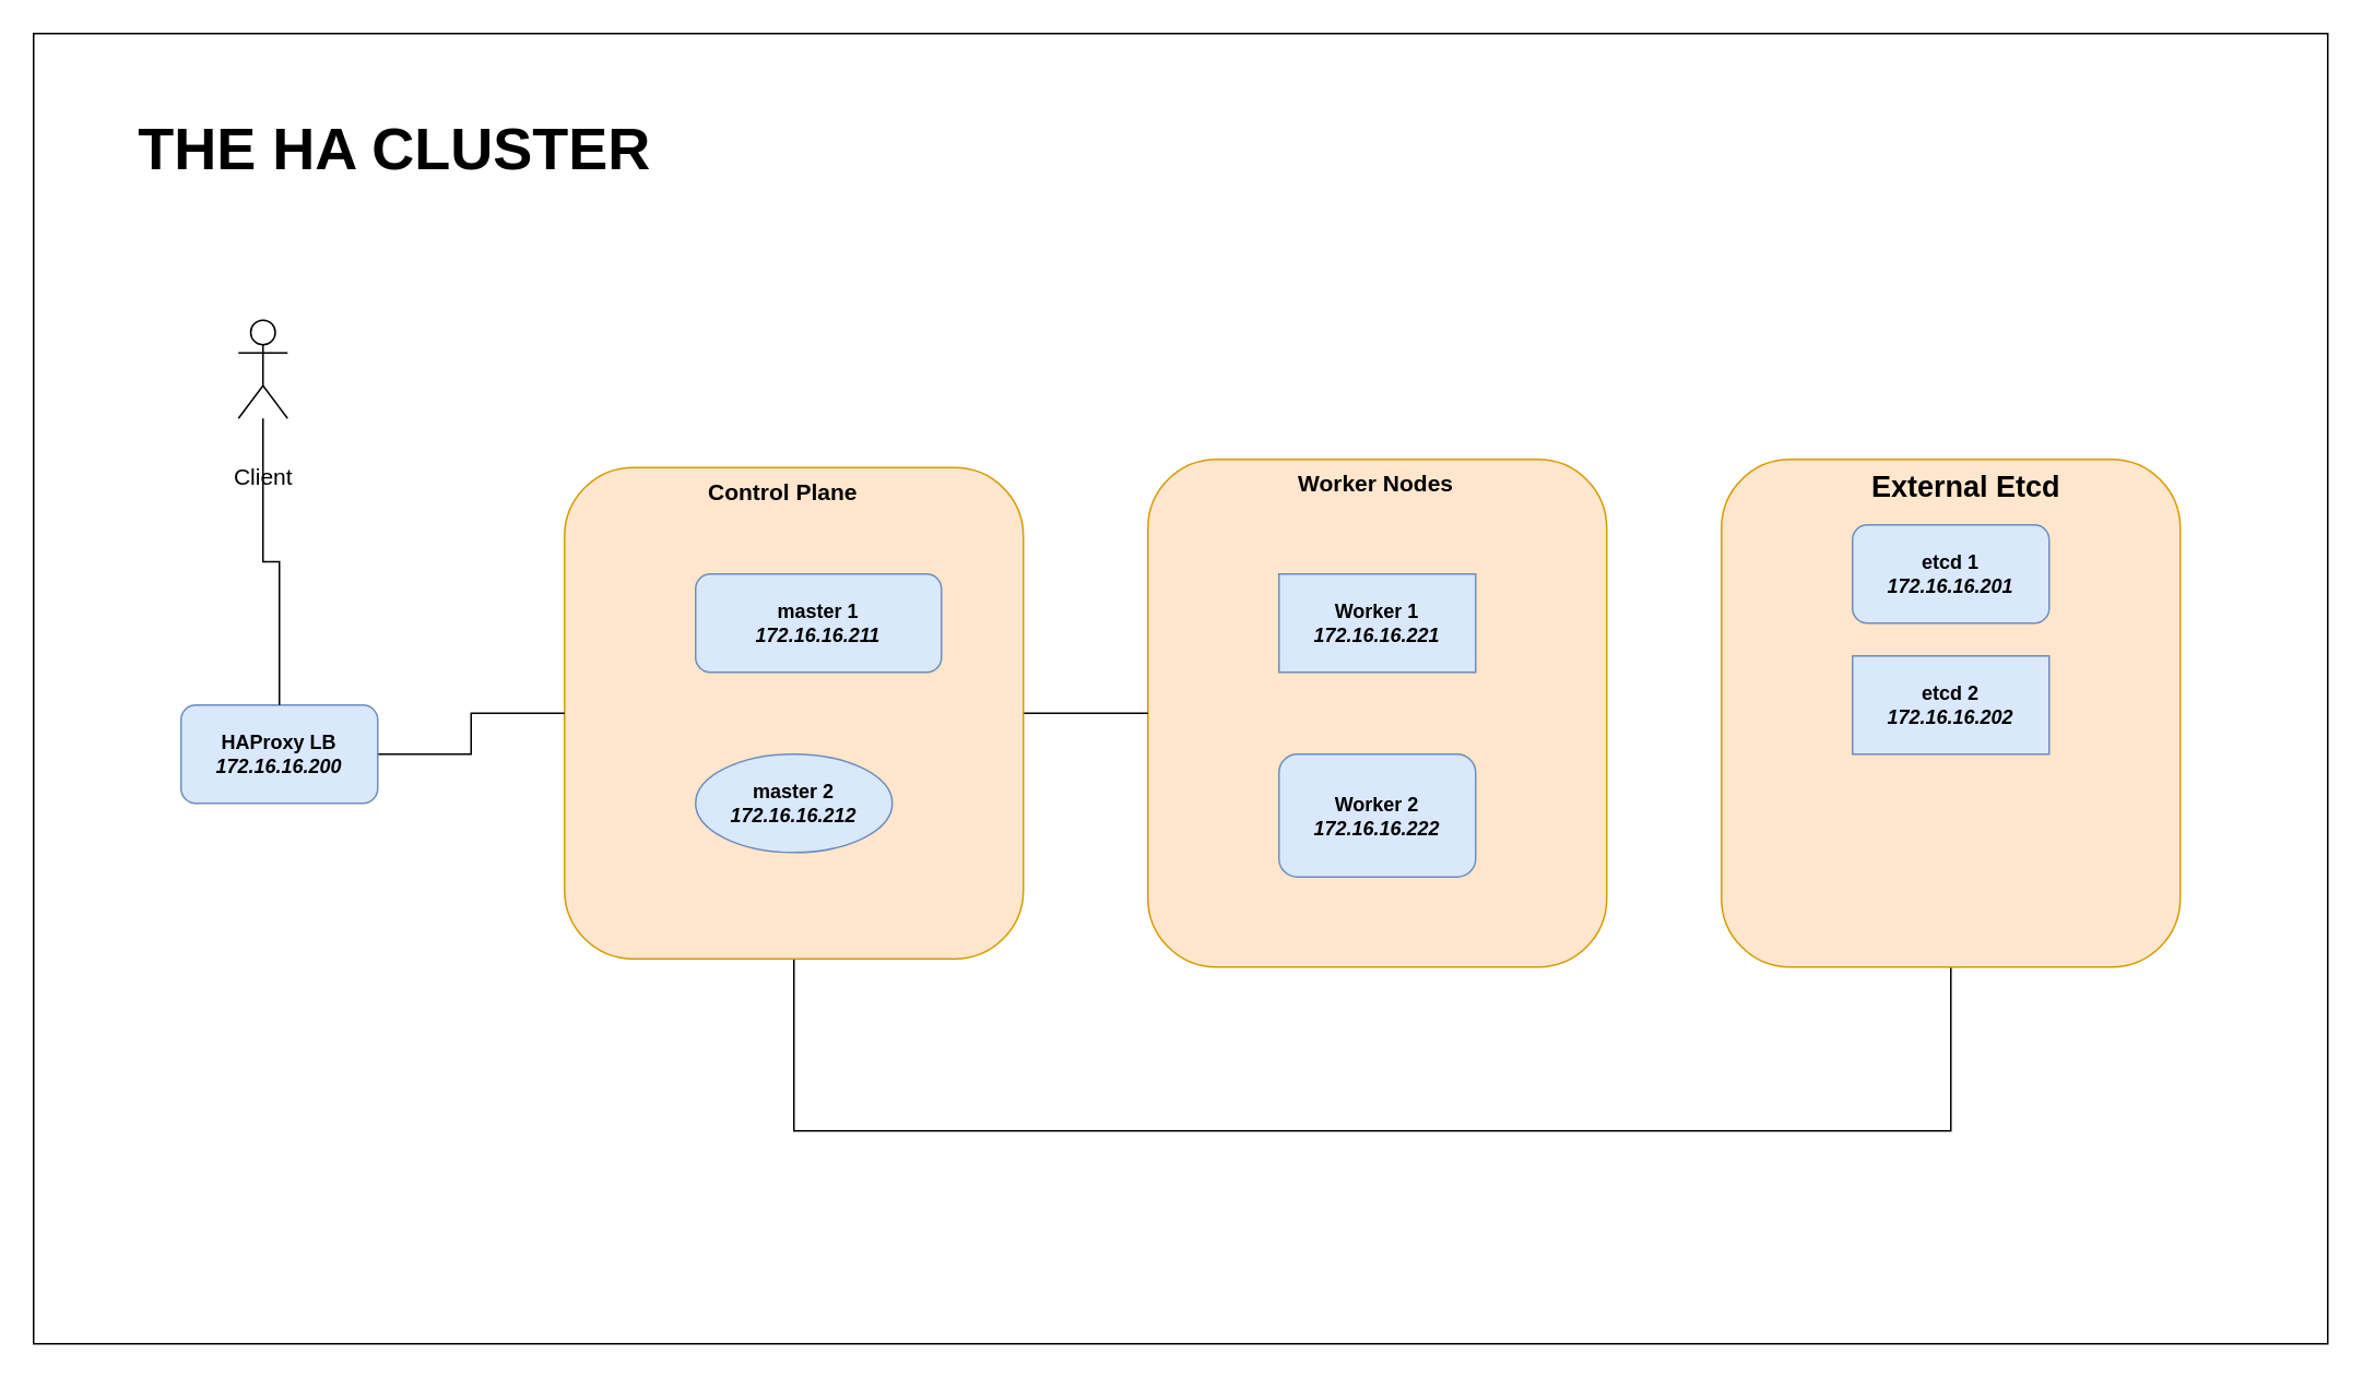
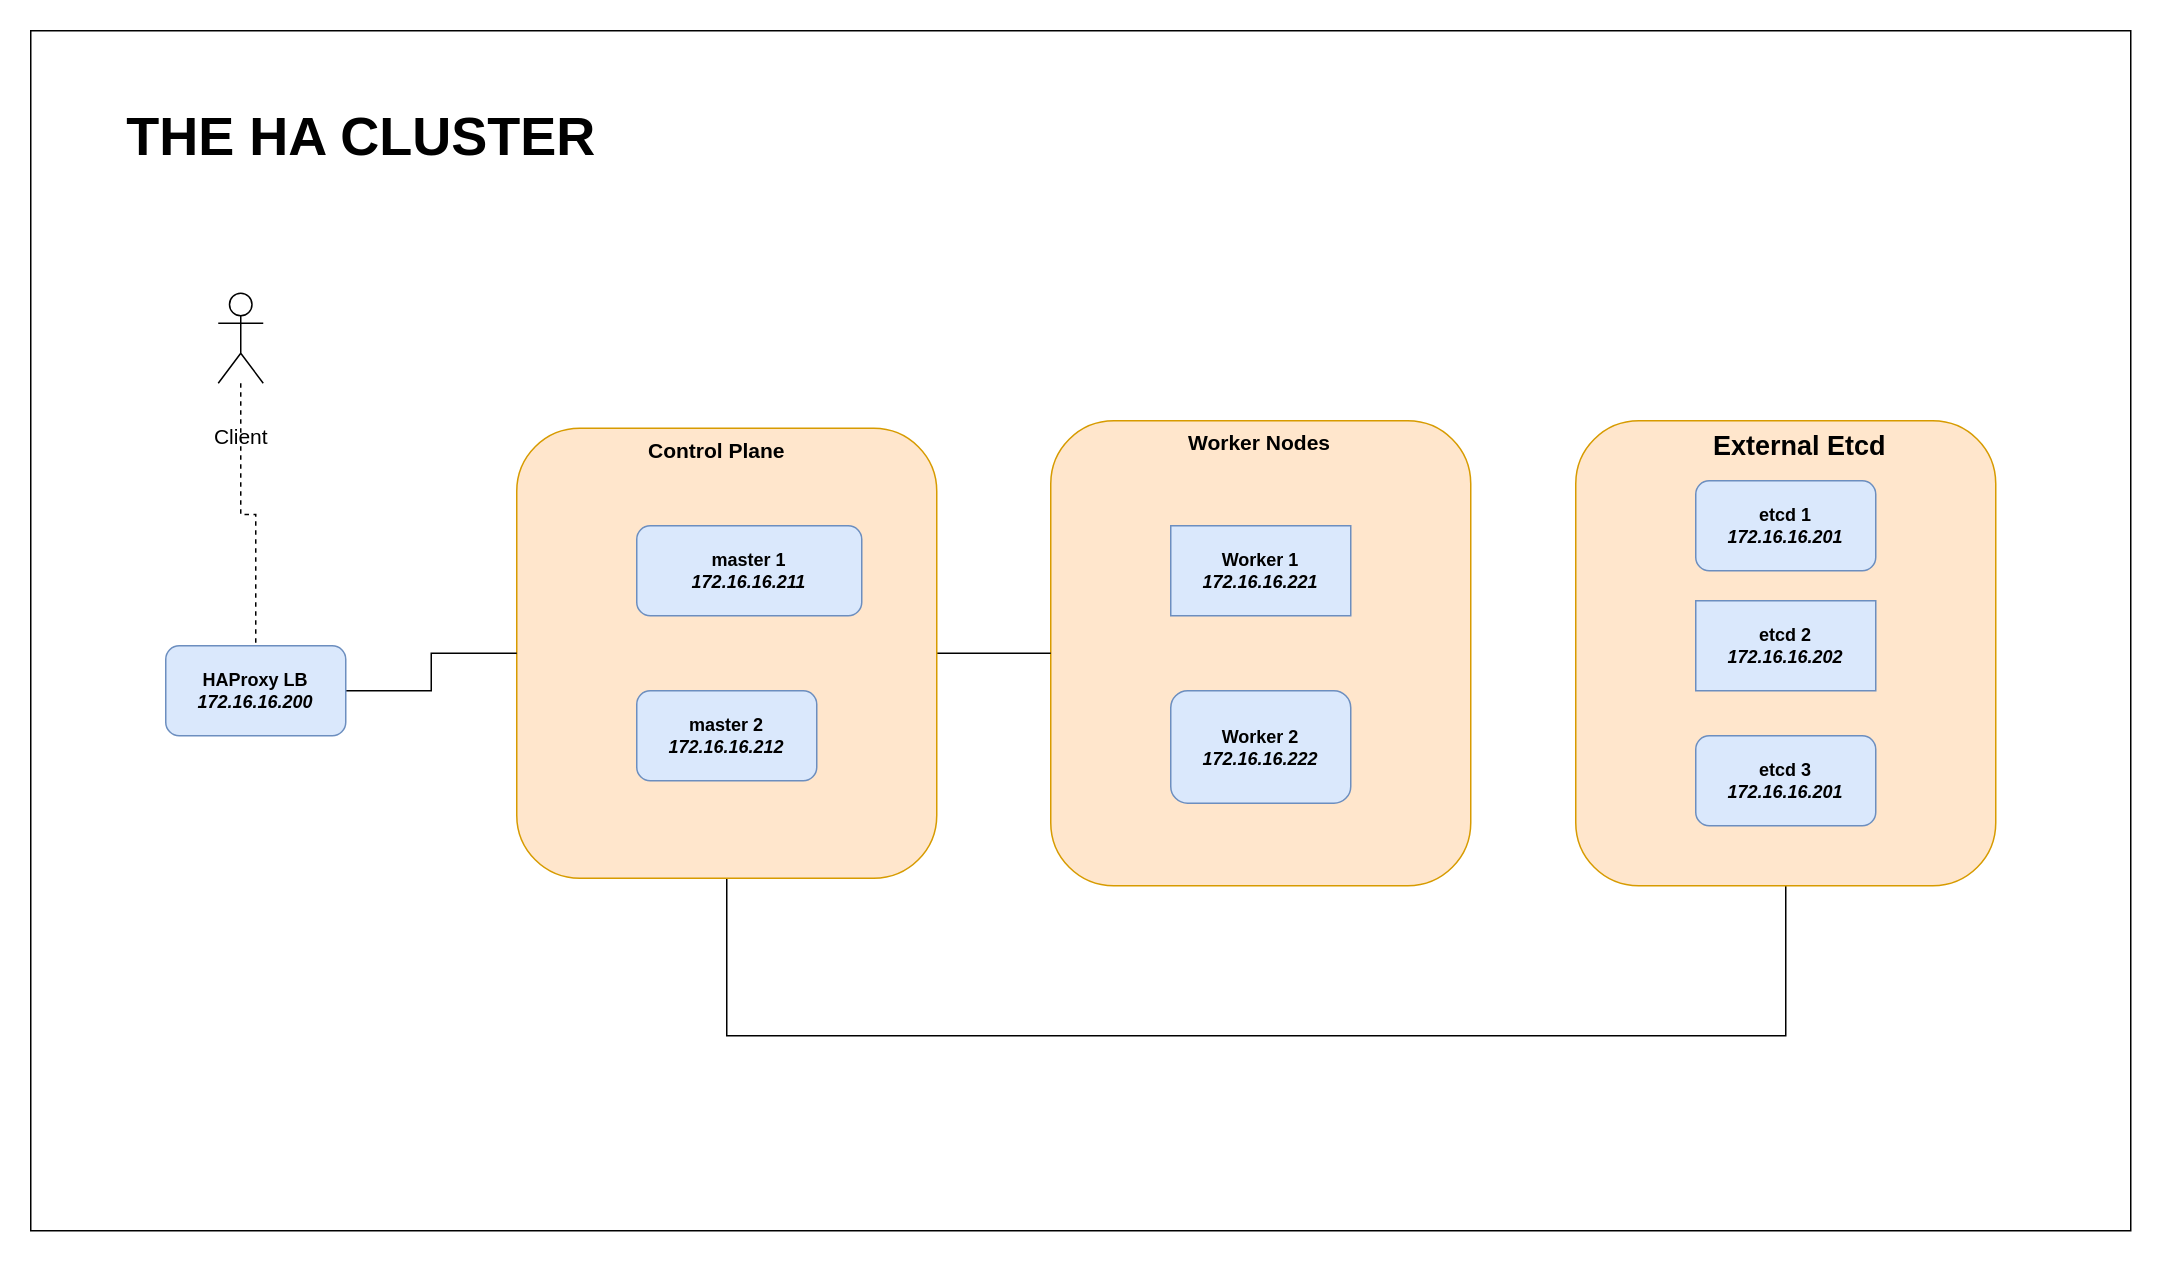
- <mxCell id="18" style="edgeStyle=orthogonalEdgeStyle;rounded=0;orthogonalLoop=1;jettySize=auto;html=1;fontSize=14;endArrow=none;endFill=0;" edge="1" parent="1" source="19" target="15"><mxGeometry relative="1" as="geometry" /></mxCell>
+ <mxCell id="18" style="edgeStyle=orthogonalEdgeStyle;rounded=0;orthogonalLoop=1;jettySize=auto;html=1;fontSize=14;endArrow=none;endFill=0;dashed=1;" edge="1" parent="1" source="19" target="15"><mxGeometry relative="1" as="geometry" /></mxCell>
- <mxCell id="9" value="&lt;b&gt;master 2&lt;br&gt;&lt;i&gt;172.16.16.212&lt;/i&gt;&lt;/b&gt;" style="ellipse;whiteSpace=wrap;html=1;fillColor=#dae8fc;strokeColor=#6c8ebf;" vertex="1" parent="1"><mxGeometry x="424" y="460" width="120" height="60" as="geometry" /></mxCell>
+ <mxCell id="9" value="&lt;b&gt;master 2&lt;br&gt;&lt;i&gt;172.16.16.212&lt;/i&gt;&lt;/b&gt;" style="rounded=1;whiteSpace=wrap;html=1;fillColor=#dae8fc;strokeColor=#6c8ebf;" vertex="1" parent="1"><mxGeometry x="424" y="460" width="120" height="60" as="geometry" /></mxCell>
+ <mxCell id="16" value="&lt;b&gt;etcd 3&lt;br&gt;&lt;i&gt;172.16.16.201&lt;/i&gt;&lt;br&gt;&lt;/b&gt;" style="rounded=1;whiteSpace=wrap;html=1;fillColor=#dae8fc;strokeColor=#6c8ebf;" vertex="1" parent="1"><mxGeometry x="1130" y="490" width="120" height="60" as="geometry" /></mxCell>
